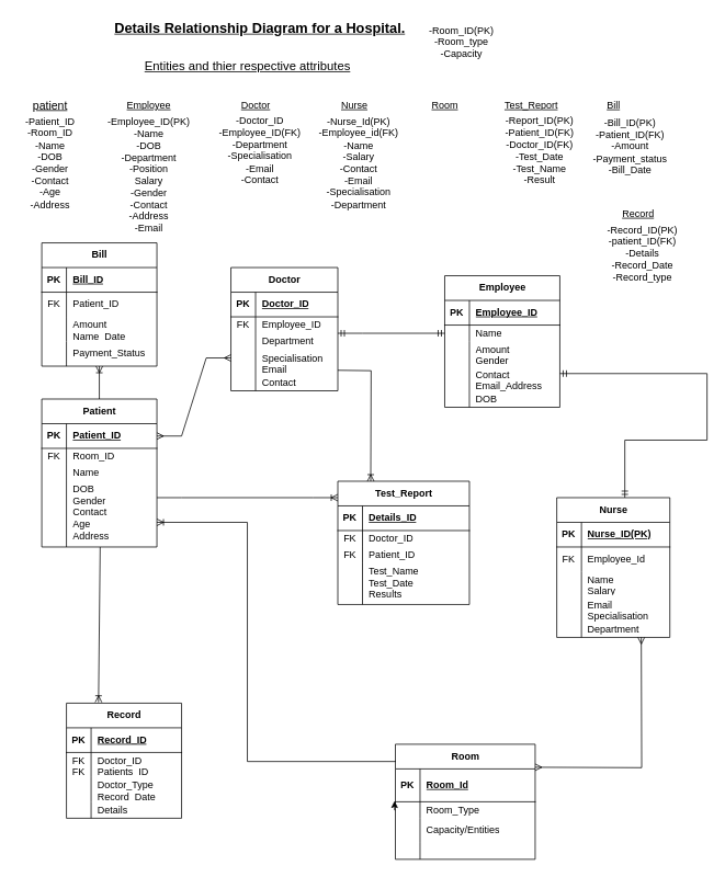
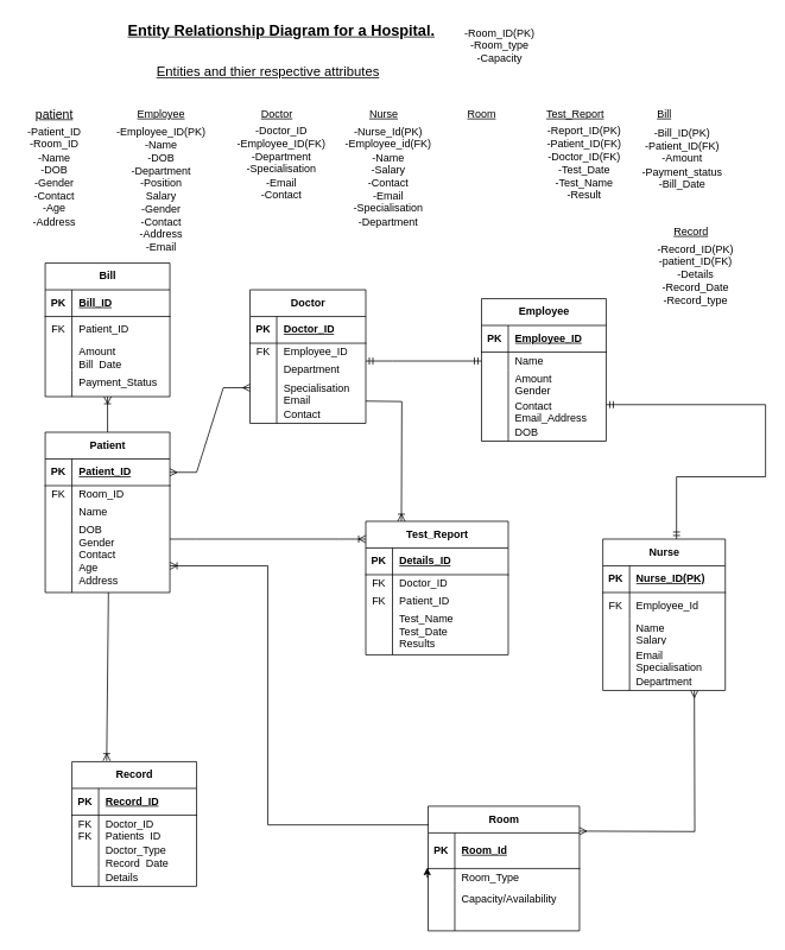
- <mxCell id="2" value="Details Relationship Diagram for a Hospital.&lt;div&gt;&lt;br&gt;&lt;/div&gt;" style="text;html=1;align=center;verticalAlign=middle;resizable=0;points=[];autosize=1;strokeColor=none;fillColor=none;fontStyle=5;fontSize=17;" parent="1" vertex="1"><mxGeometry x="145" y="20" width="340" height="50" as="geometry" /></mxCell>
+ <mxCell id="2" value="Entity Relationship Diagram for a Hospital.&lt;div&gt;&lt;br&gt;&lt;/div&gt;" style="text;html=1;align=center;verticalAlign=middle;resizable=0;points=[];autosize=1;strokeColor=none;fillColor=none;fontStyle=5;fontSize=17;" parent="1" vertex="1"><mxGeometry x="145" y="20" width="340" height="50" as="geometry" /></mxCell>
- <mxCell id="68" value="Amount&lt;div&gt;Name_Date&lt;/div&gt;" style="shape=partialRectangle;connectable=0;fillColor=none;top=0;left=0;bottom=0;right=0;align=left;spacingLeft=6;overflow=hidden;whiteSpace=wrap;html=1;" parent="66" vertex="1"><mxGeometry x="30" width="110" height="30" as="geometry"><mxRectangle width="110" height="30" as="alternateBounds" /></mxGeometry></mxCell>
+ <mxCell id="68" value="Amount&lt;div&gt;Bill_Date&lt;/div&gt;" style="shape=partialRectangle;connectable=0;fillColor=none;top=0;left=0;bottom=0;right=0;align=left;spacingLeft=6;overflow=hidden;whiteSpace=wrap;html=1;" parent="66" vertex="1"><mxGeometry x="30" width="110" height="30" as="geometry"><mxRectangle width="110" height="30" as="alternateBounds" /></mxGeometry></mxCell>
- <mxCell id="94" value="Capacity/Entities" style="shape=partialRectangle;connectable=0;fillColor=none;top=0;left=0;bottom=0;right=0;align=left;spacingLeft=6;overflow=hidden;whiteSpace=wrap;html=1;" parent="92" vertex="1"><mxGeometry x="30" width="140" height="30" as="geometry"><mxRectangle width="140" height="30" as="alternateBounds" /></mxGeometry></mxCell>
+ <mxCell id="94" value="Capacity/Availability" style="shape=partialRectangle;connectable=0;fillColor=none;top=0;left=0;bottom=0;right=0;align=left;spacingLeft=6;overflow=hidden;whiteSpace=wrap;html=1;" parent="92" vertex="1"><mxGeometry x="30" width="140" height="30" as="geometry"><mxRectangle width="140" height="30" as="alternateBounds" /></mxGeometry></mxCell>
